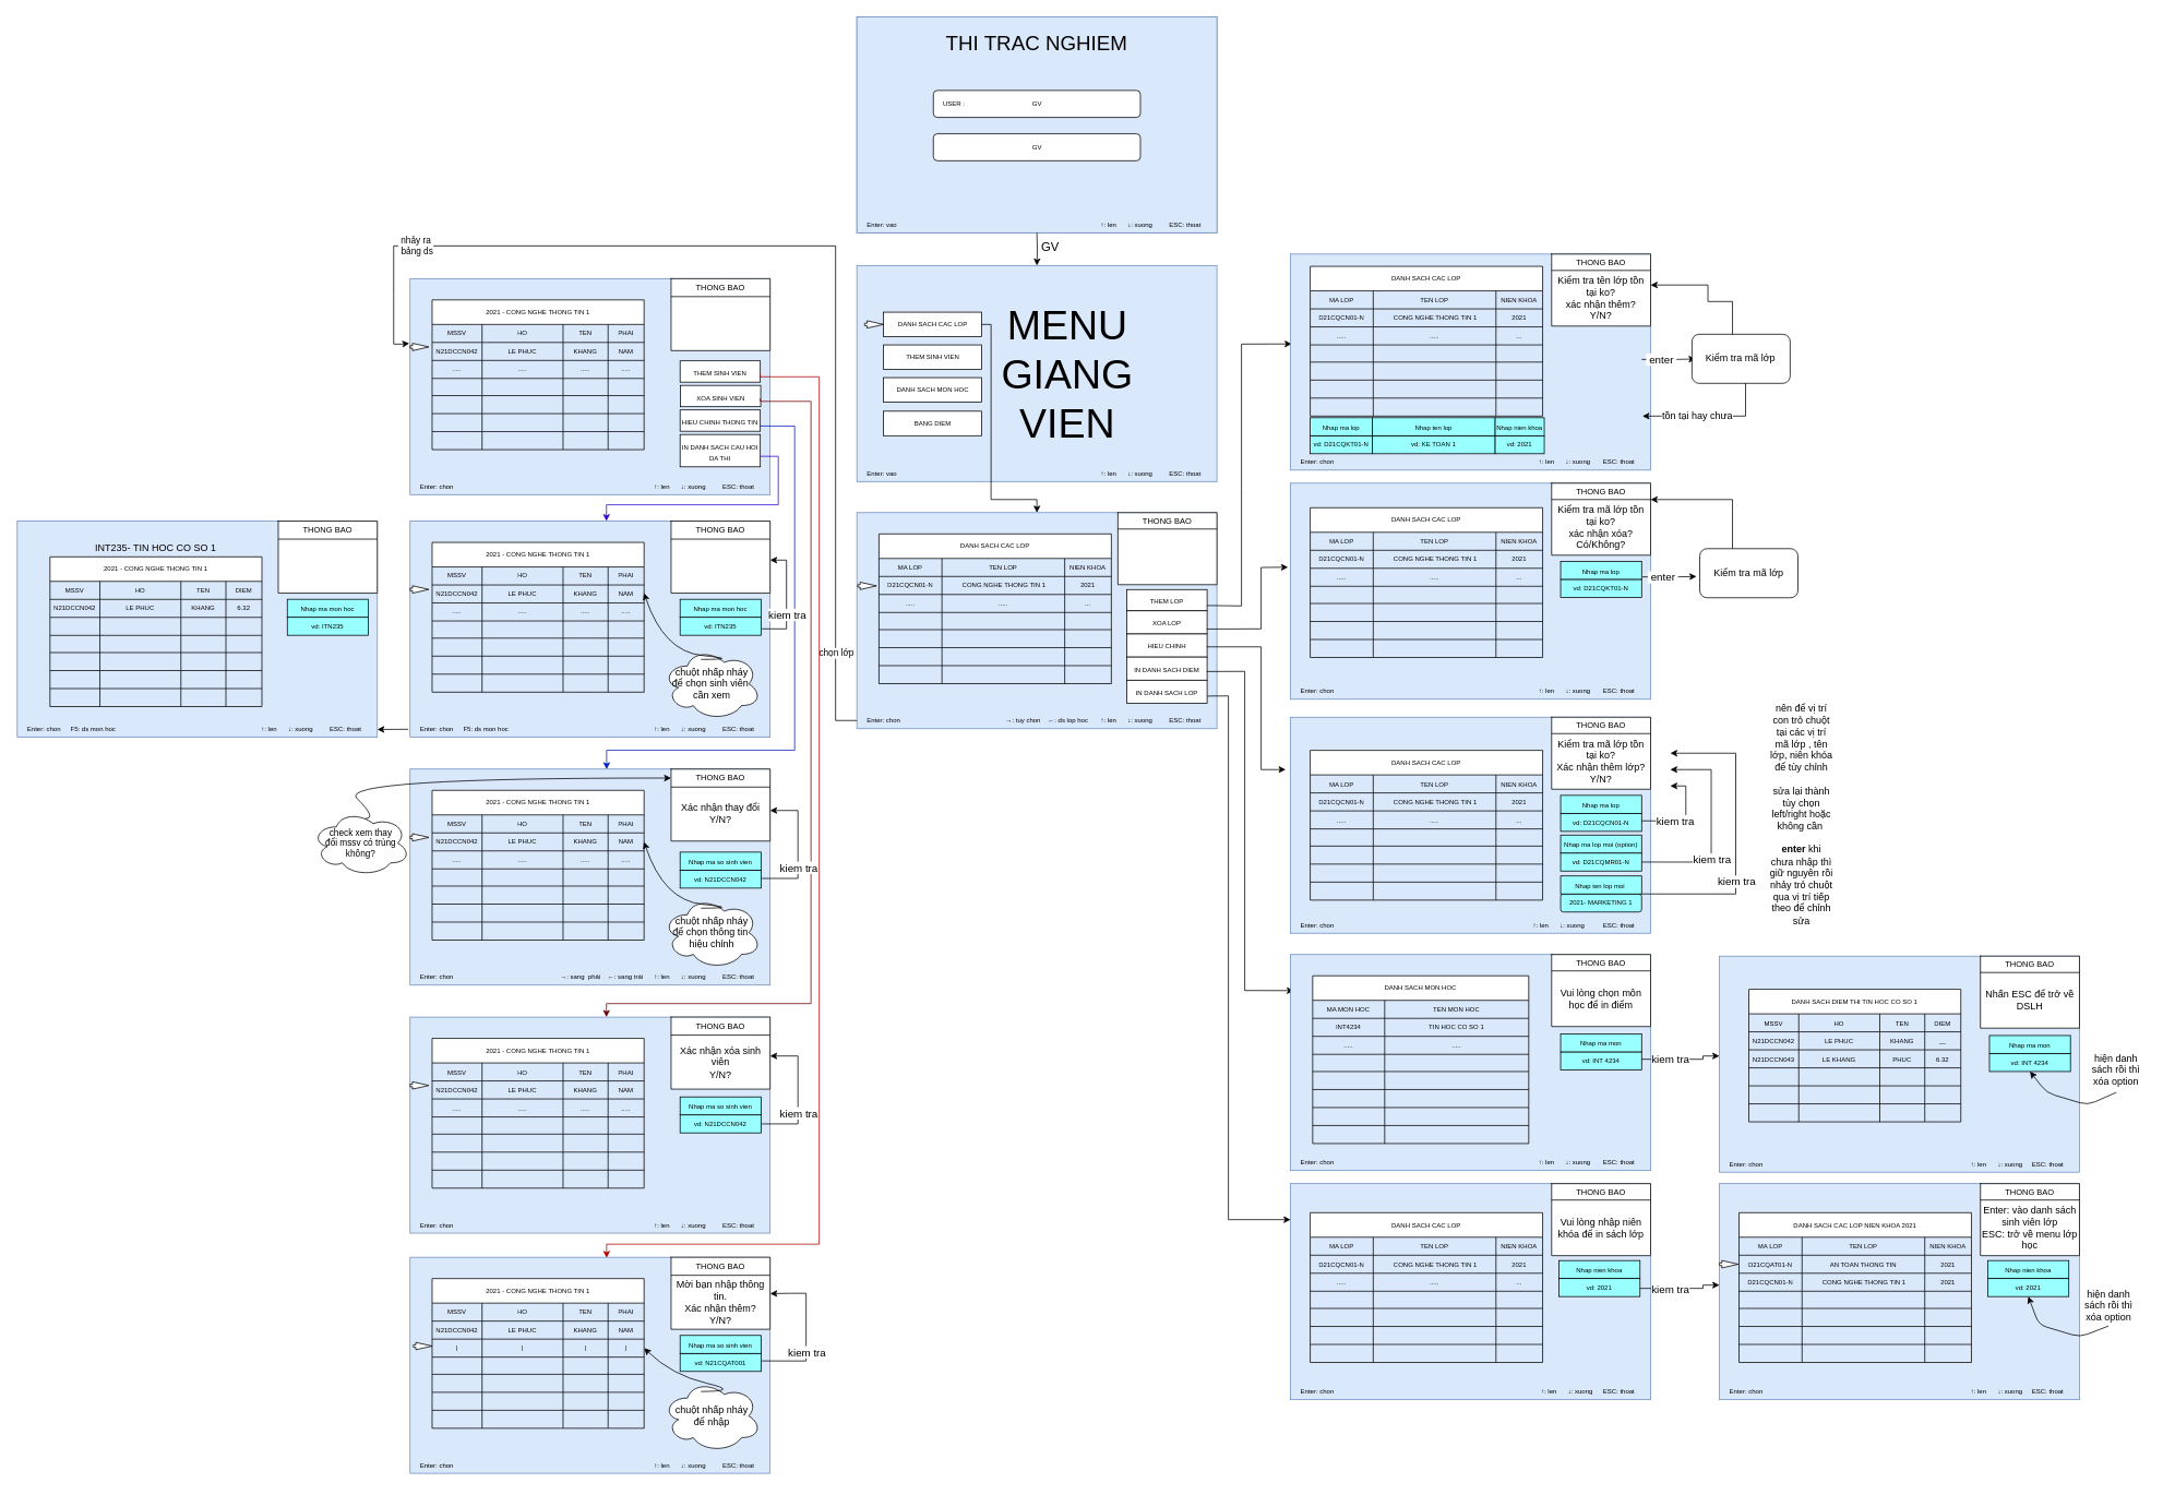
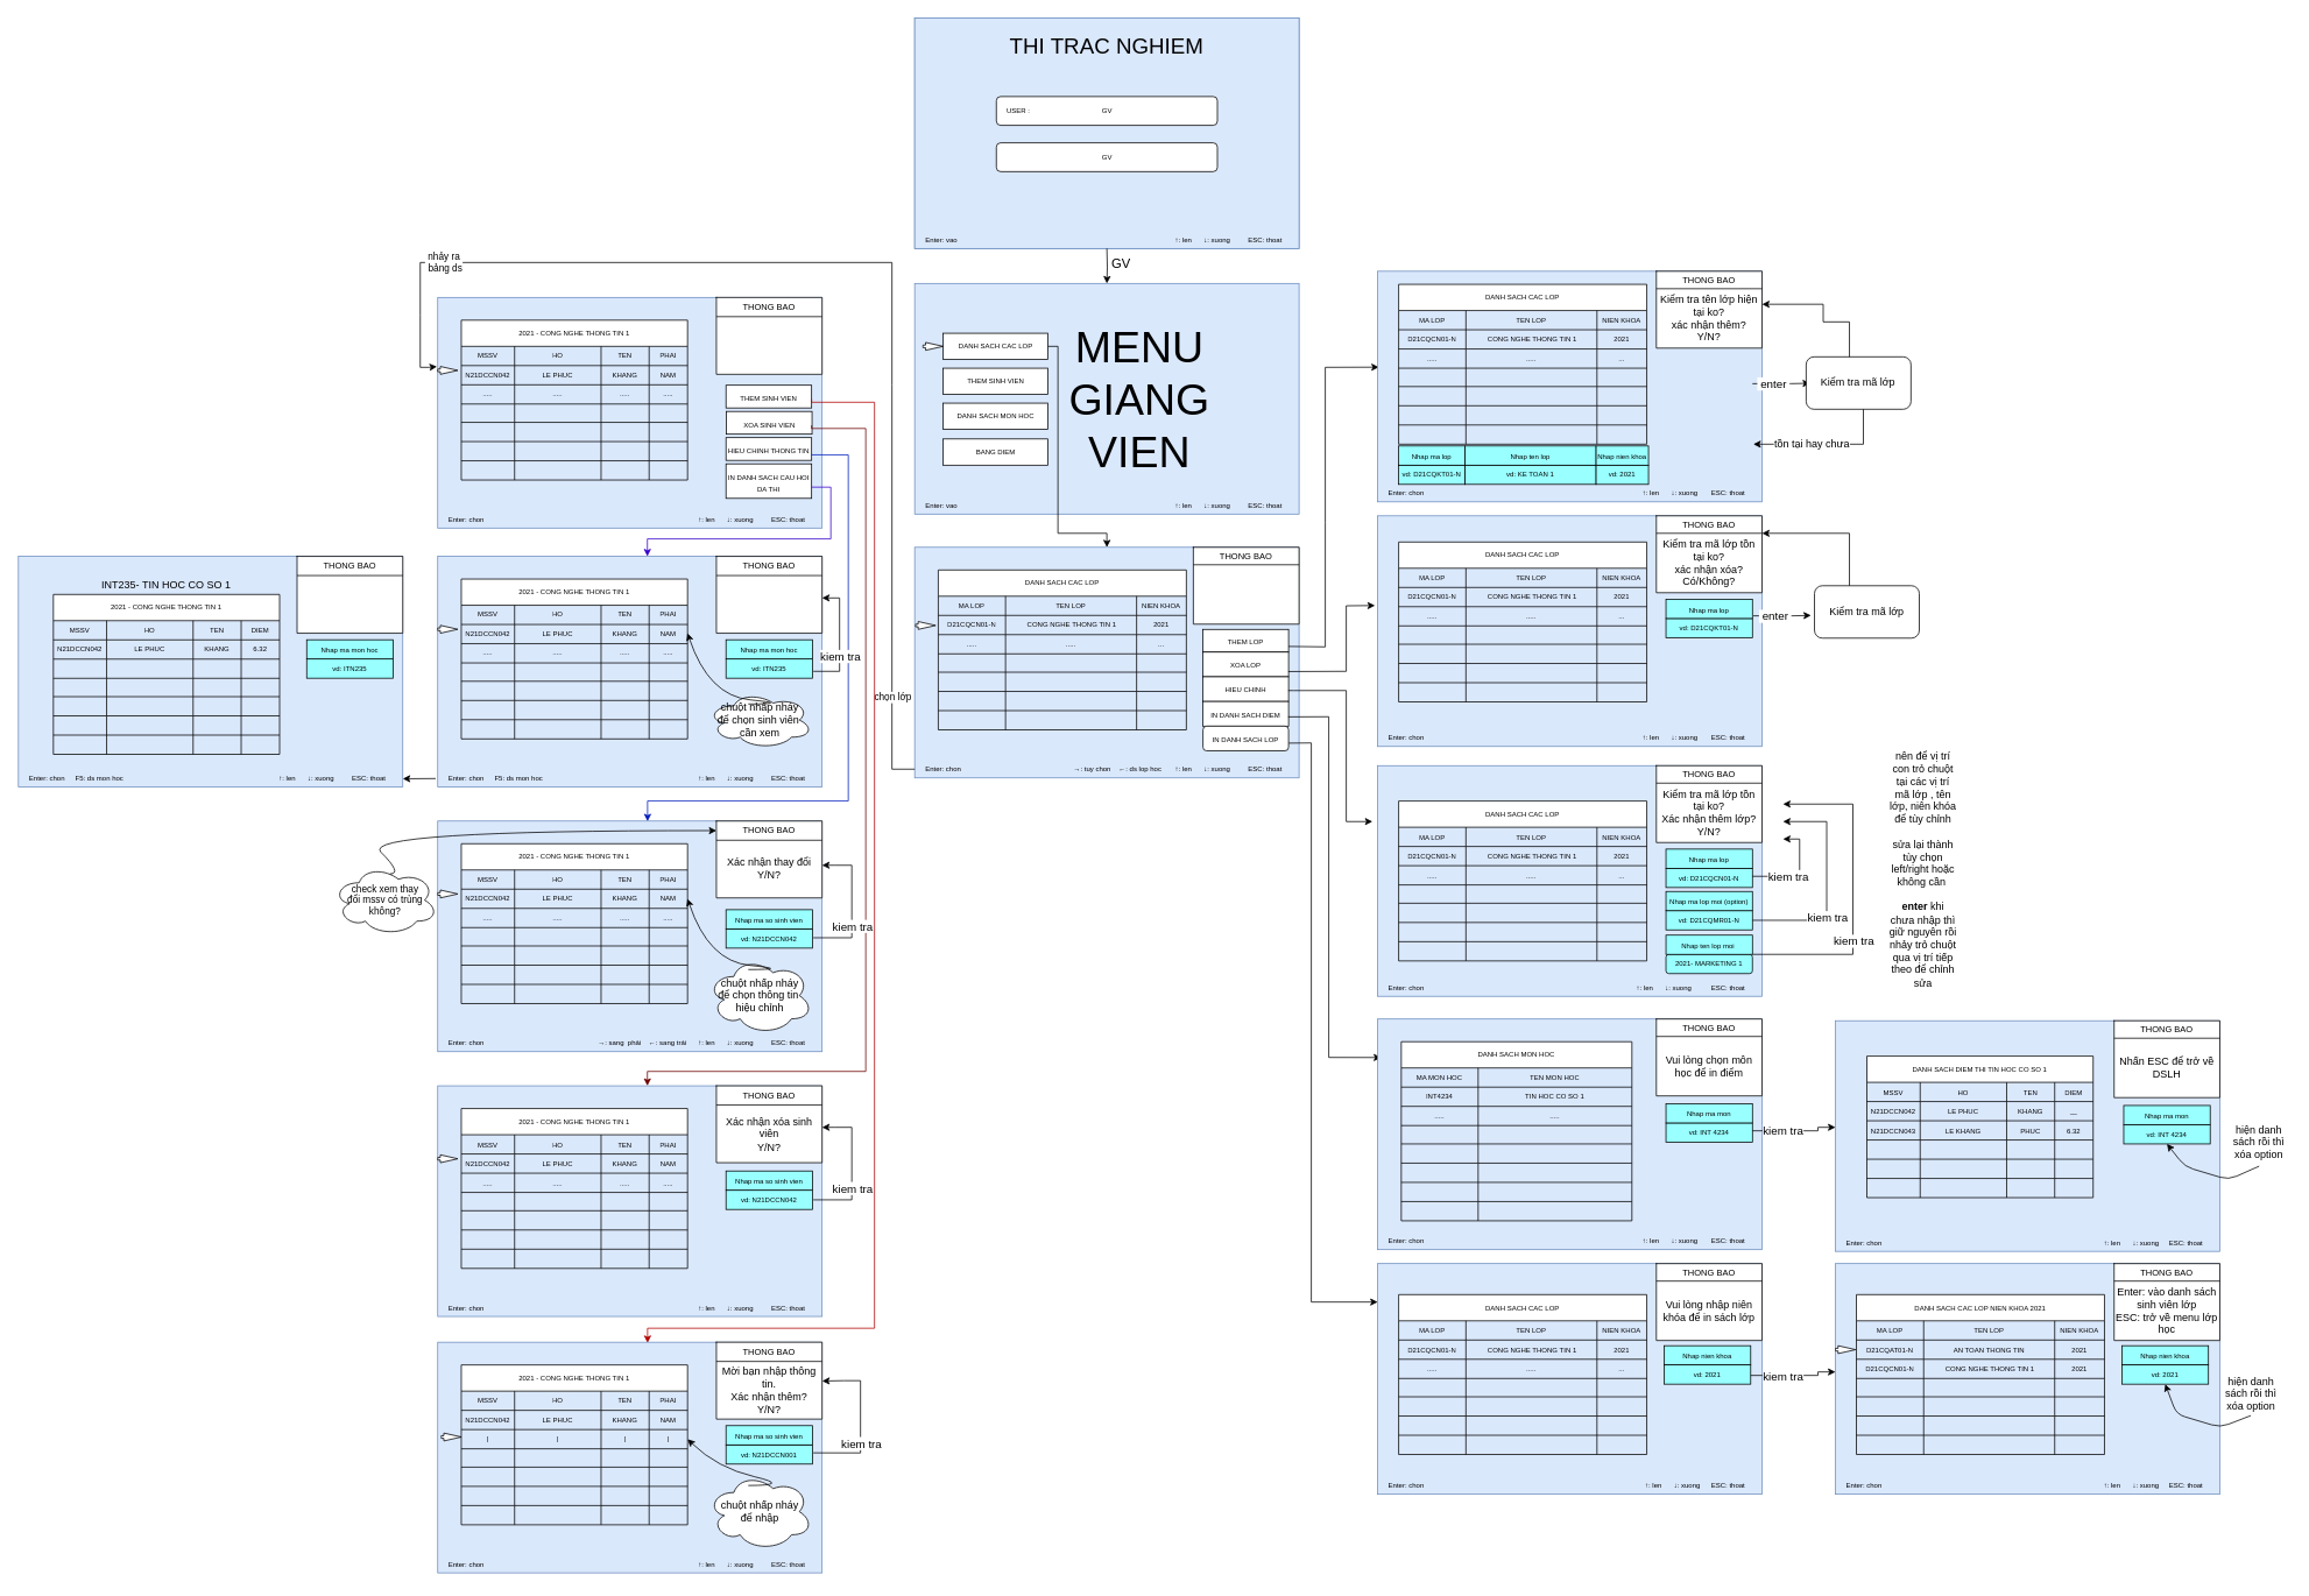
- <mxCell id="90" value="Kiểm tra tên lớp tồn tại ko?&lt;br&gt;xác nhận thêm?&lt;br&gt;Y/N?" style="shape=partialRectangle;html=1;whiteSpace=wrap;connectable=0;fillColor=none;top=0;left=0;bottom=0;right=0;overflow=hidden;" parent="89" vertex="1"><mxGeometry width="121" height="68" as="geometry"><mxRectangle width="121" height="68" as="alternateBounds" /></mxGeometry></mxCell>
+ <mxCell id="90" value="Kiểm tra tên lớp hiện tại ko?&lt;br&gt;xác nhận thêm?&lt;br&gt;Y/N?" style="shape=partialRectangle;html=1;whiteSpace=wrap;connectable=0;fillColor=none;top=0;left=0;bottom=0;right=0;overflow=hidden;" parent="89" vertex="1"><mxGeometry width="121" height="68" as="geometry"><mxRectangle width="121" height="68" as="alternateBounds" /></mxGeometry></mxCell>
- <mxCell id="531" value="chuột nhấp nháy &lt;br&gt;để chọn sinh viên&amp;nbsp;&lt;br&gt;cần xem" style="ellipse;shape=cloud;whiteSpace=wrap;html=1;" parent="482" vertex="1"><mxGeometry x="309" y="155.0" width="120" height="88" as="geometry" /></mxCell>
+ <mxCell id="531" value="chuột nhấp nháy &lt;br&gt;để chọn sinh viên&amp;nbsp;&lt;br&gt;cần xem" style="ellipse;shape=cloud;whiteSpace=wrap;html=1;" parent="482" vertex="1"><mxGeometry x="309" y="155.0" width="120" height="65" as="geometry" /></mxCell>
- <mxCell id="78" value="&lt;font style=&quot;font-size: 8px&quot;&gt;IN DANH SACH LOP&lt;br&gt;&lt;/font&gt;" style="rounded=0;whiteSpace=wrap;html=1;verticalAlign=top;" parent="32" vertex="1"><mxGeometry x="330" y="204.75" width="98" height="28.25" as="geometry" /></mxCell>
+ <mxCell id="78" value="&lt;font style=&quot;font-size: 8px&quot;&gt;IN DANH SACH LOP&lt;br&gt;&lt;/font&gt;" style="whiteSpace=wrap;html=1;verticalAlign=top;rounded=1;" parent="32" vertex="1"><mxGeometry x="330" y="204.75" width="98" height="28.25" as="geometry" /></mxCell>
- <mxCell id="694" value="vd: N21CQAT001" style="rounded=0;whiteSpace=wrap;html=1;labelBackgroundColor=#99FFFF;sketch=0;fillColor=#99FFFF;fontSize=8;" parent="646" vertex="1"><mxGeometry x="330" y="117.5" width="99" height="22" as="geometry" /></mxCell>
+ <mxCell id="694" value="vd: N21DCCN001" style="rounded=0;whiteSpace=wrap;html=1;labelBackgroundColor=#99FFFF;sketch=0;fillColor=#99FFFF;fontSize=8;" parent="646" vertex="1"><mxGeometry x="330" y="117.5" width="99" height="22" as="geometry" /></mxCell>
